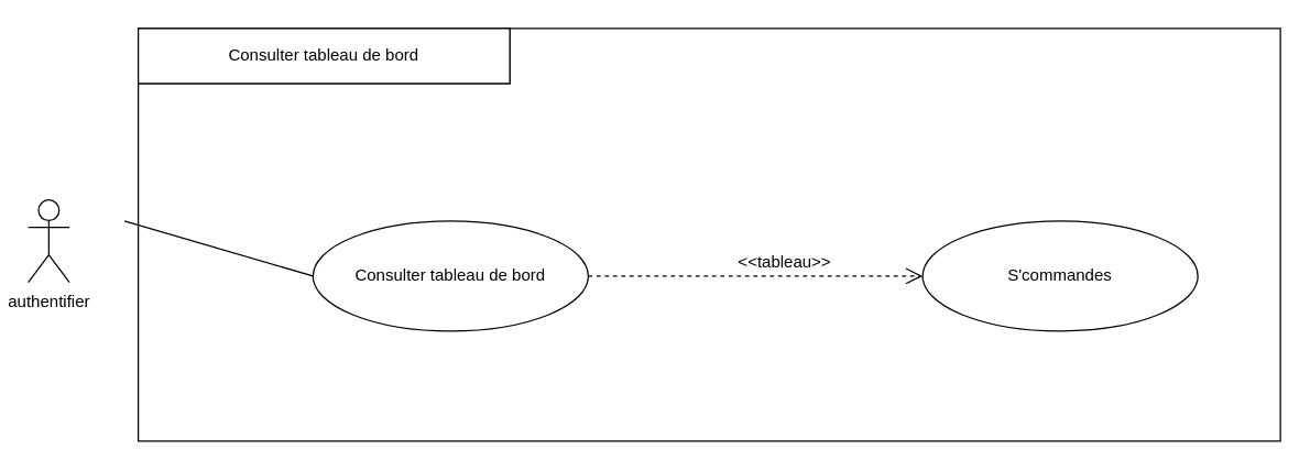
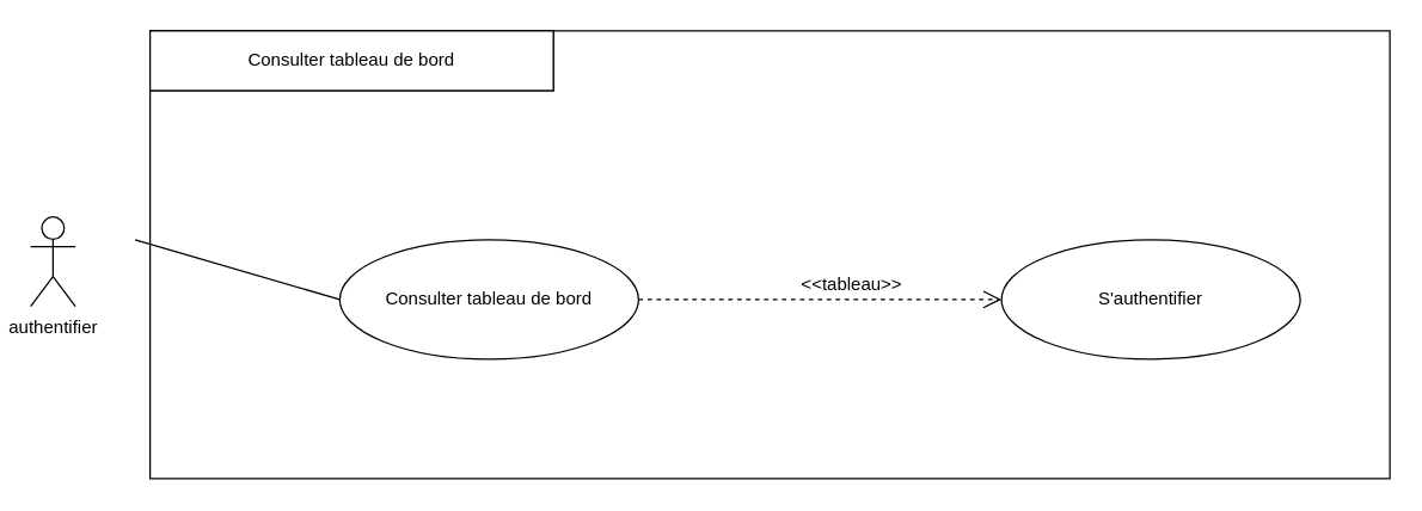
- <mxCell id="4" value="S'commandes" style="ellipse;whiteSpace=wrap;html=1;" vertex="1" parent="1"><mxGeometry x="670" y="160" width="200" height="80" as="geometry" /></mxCell>
+ <mxCell id="4" value="S'authentifier" style="ellipse;whiteSpace=wrap;html=1;" vertex="1" parent="1"><mxGeometry x="670" y="160" width="200" height="80" as="geometry" /></mxCell>
